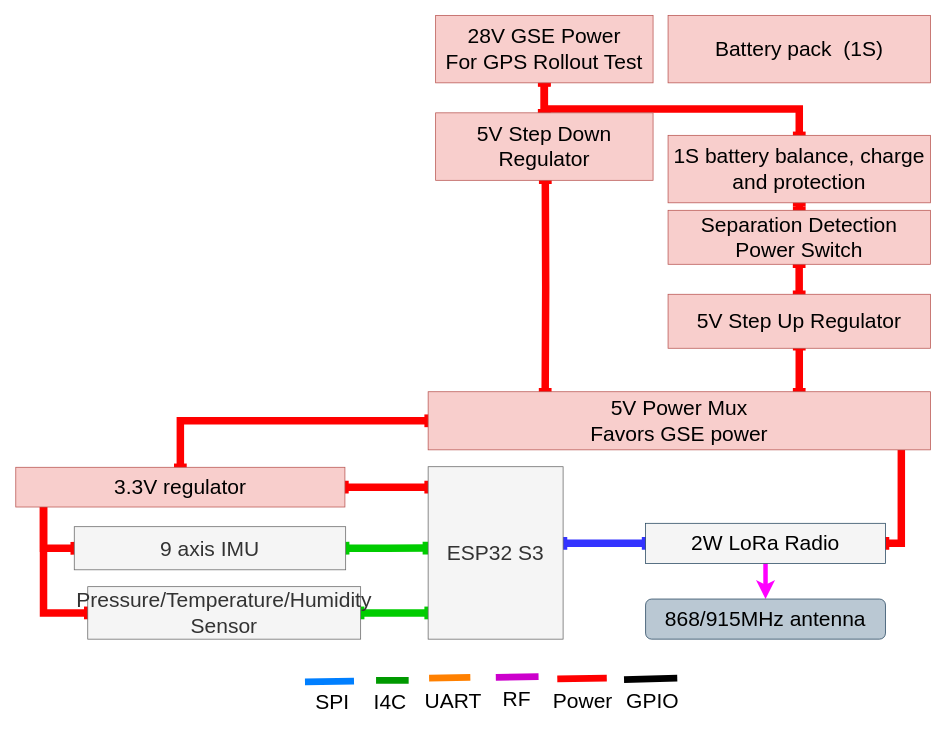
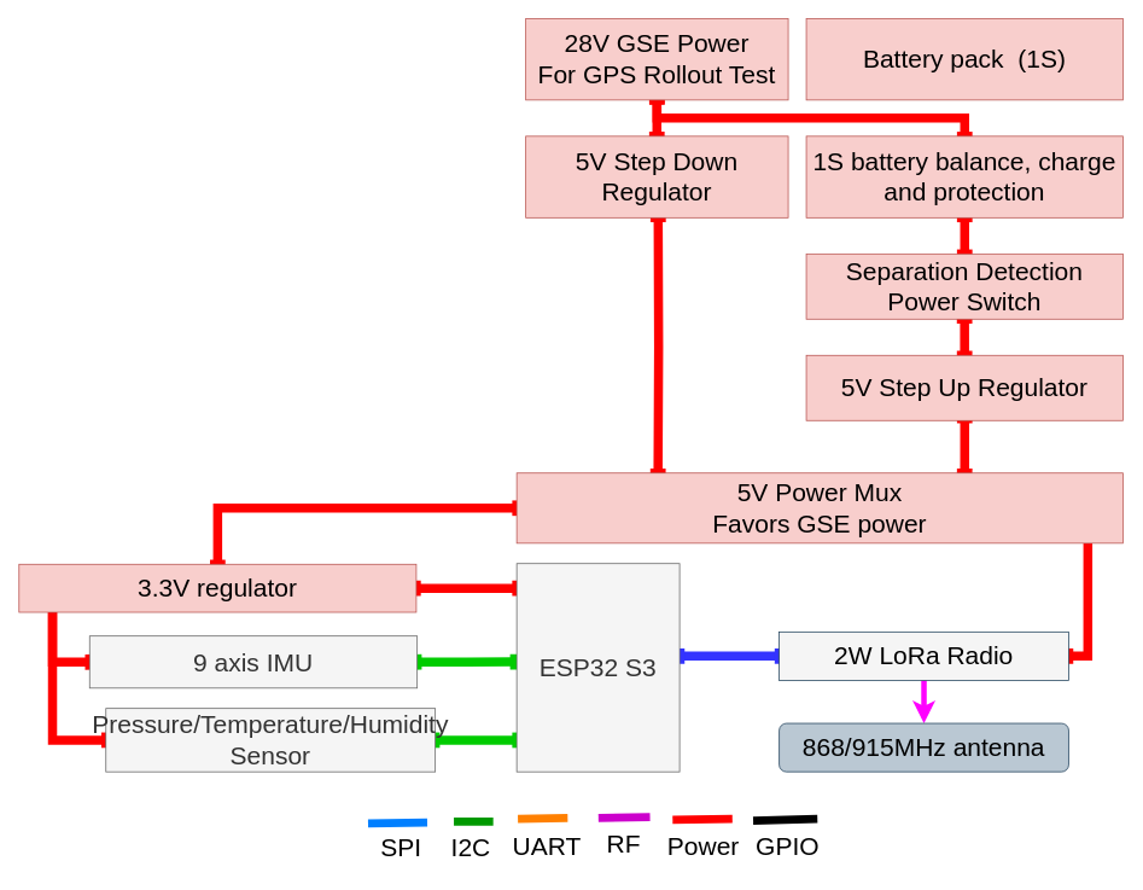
- <mxCell id="34" value="&lt;font style=&quot;font-size: 28px;&quot;&gt;1S battery balance, charge and protection&lt;/font&gt;" style="rounded=0;whiteSpace=wrap;html=1;fillColor=#f8cecc;strokeColor=#b85450;fontSize=28;" parent="1" vertex="1"><mxGeometry x="890" y="180" width="350" height="90" as="geometry" /></mxCell>
+ <mxCell id="34" value="&lt;font style=&quot;font-size: 28px;&quot;&gt;1S battery balance, charge and protection&lt;/font&gt;" style="rounded=0;whiteSpace=wrap;html=1;fillColor=#f8cecc;strokeColor=#b85450;fontSize=28;" parent="1" vertex="1"><mxGeometry x="890" y="150" width="350" height="90" as="geometry" /></mxCell>
- <mxCell id="17" value="I4C" style="text;html=1;align=center;verticalAlign=middle;resizable=0;points=[];autosize=1;strokeColor=none;fillColor=none;fontSize=28;" parent="1" vertex="1"><mxGeometry x="484.27" y="911" width="70" height="50" as="geometry" /></mxCell>
+ <mxCell id="17" value="I2C" style="text;html=1;align=center;verticalAlign=middle;resizable=0;points=[];autosize=1;strokeColor=none;fillColor=none;fontSize=28;" parent="1" vertex="1"><mxGeometry x="484.27" y="911" width="70" height="50" as="geometry" /></mxCell>
